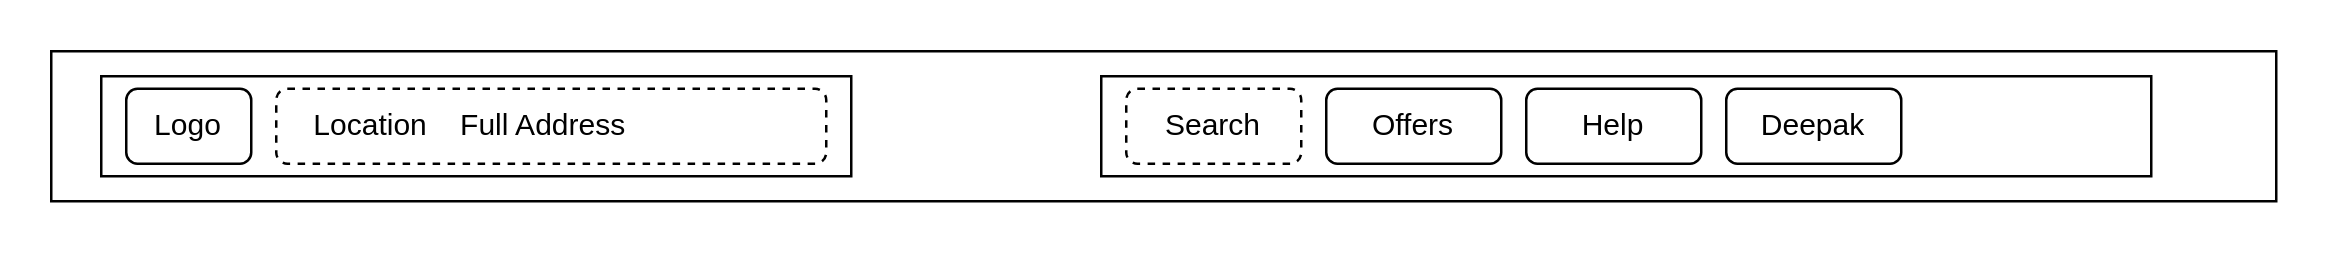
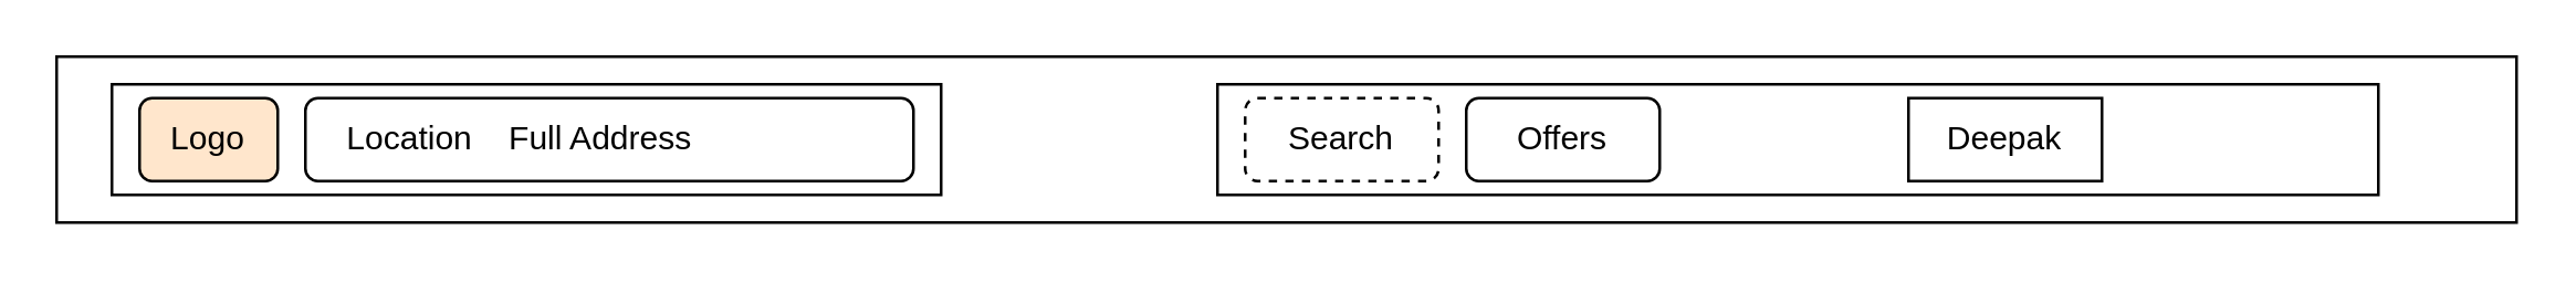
- <mxCell id="9" value="Logo" style="rounded=1;whiteSpace=wrap;html=1;" vertex="1" parent="1"><mxGeometry x="50" y="35" width="50" height="30" as="geometry" /></mxCell>
+ <mxCell id="9" value="Logo" style="rounded=1;whiteSpace=wrap;html=1;fillColor=#ffe6cc;" vertex="1" parent="1"><mxGeometry x="50" y="35" width="50" height="30" as="geometry" /></mxCell>
- <mxCell id="10" value="&amp;nbsp; &amp;nbsp; Location&amp;nbsp; &amp;nbsp; Full Address" style="rounded=1;whiteSpace=wrap;html=1;align=left;dashed=1;" vertex="1" parent="1"><mxGeometry x="110" y="35" width="220" height="30" as="geometry" /></mxCell>
+ <mxCell id="10" value="&amp;nbsp; &amp;nbsp; Location&amp;nbsp; &amp;nbsp; Full Address" style="rounded=1;whiteSpace=wrap;html=1;align=left;" vertex="1" parent="1"><mxGeometry x="110" y="35" width="220" height="30" as="geometry" /></mxCell>
- <mxCell id="7" value="Help" style="rounded=1;whiteSpace=wrap;html=1;" vertex="1" parent="1"><mxGeometry x="610" y="35" width="70" height="30" as="geometry" /></mxCell>
- <mxCell id="8" value="Deepak" style="rounded=1;whiteSpace=wrap;html=1;" vertex="1" parent="1"><mxGeometry x="690" y="35" width="70" height="30" as="geometry" /></mxCell>
+ <mxCell id="8" value="Deepak" style="whiteSpace=wrap;html=1;rounded=0;" vertex="1" parent="1"><mxGeometry x="690" y="35" width="70" height="30" as="geometry" /></mxCell>
